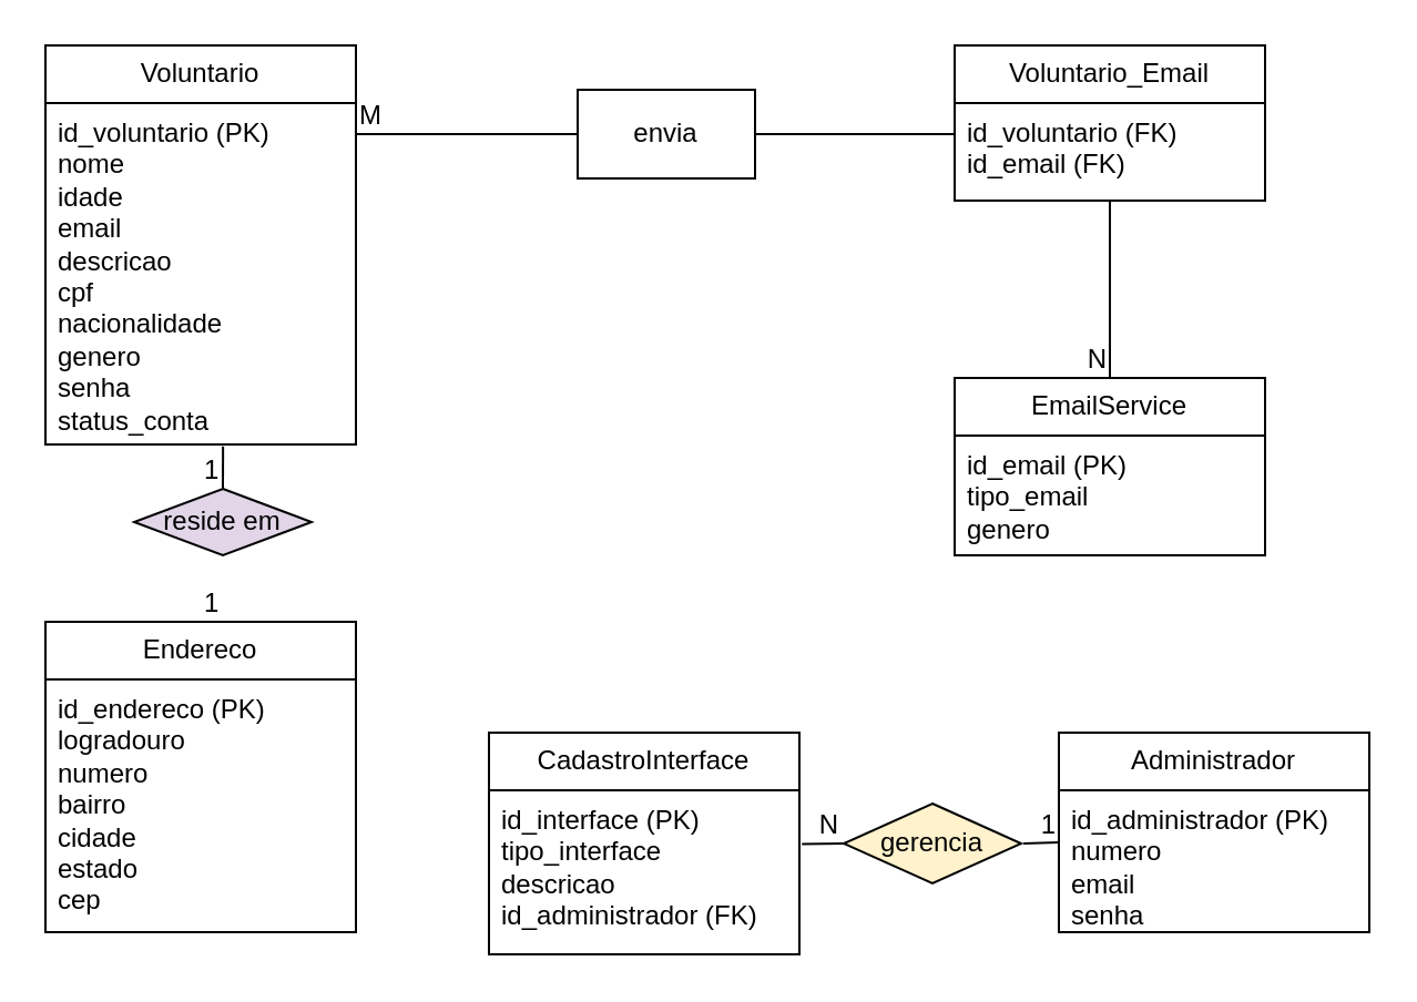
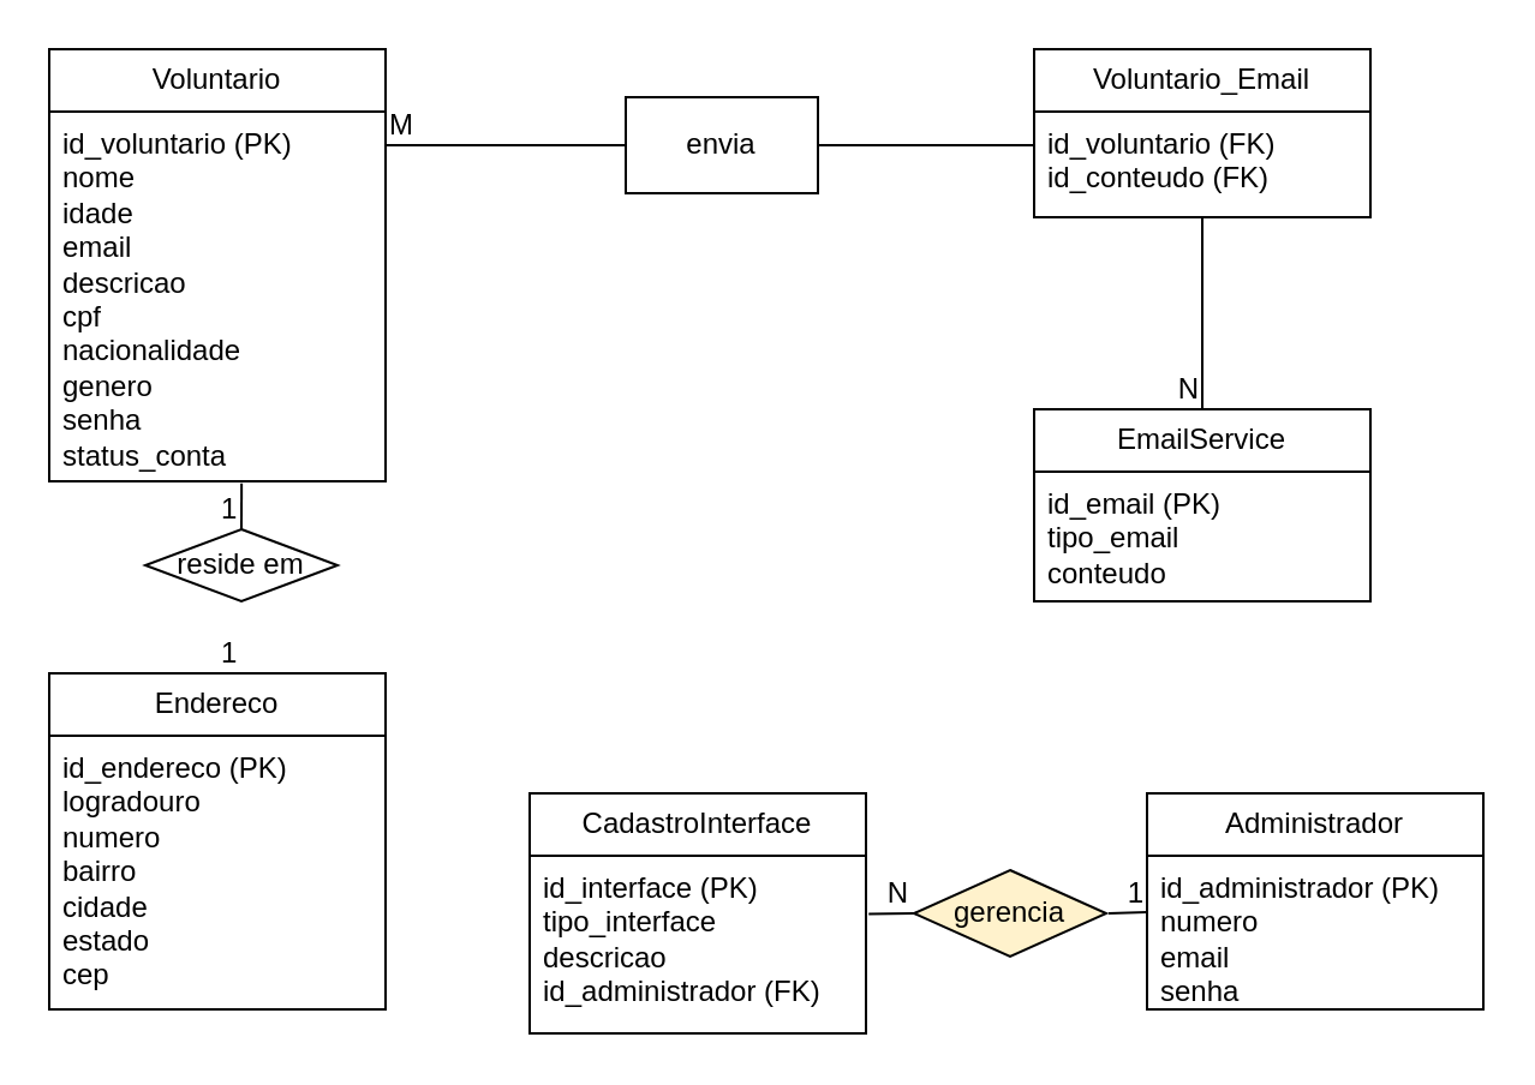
- <mxCell id="5" value="id_voluntario (FK)&lt;div&gt;id_email (FK)&lt;/div&gt;" style="text;strokeColor=none;fillColor=none;align=left;verticalAlign=top;spacingLeft=4;spacingRight=4;overflow=hidden;rotatable=0;points=[[0,0.5],[1,0.5]];portConstraint=eastwest;whiteSpace=wrap;html=1;" vertex="1" parent="4"><mxGeometry y="26" width="140" height="44" as="geometry" /></mxCell>
+ <mxCell id="5" value="id_voluntario (FK)&lt;div&gt;id_conteudo (FK)&lt;/div&gt;" style="text;strokeColor=none;fillColor=none;align=left;verticalAlign=top;spacingLeft=4;spacingRight=4;overflow=hidden;rotatable=0;points=[[0,0.5],[1,0.5]];portConstraint=eastwest;whiteSpace=wrap;html=1;" vertex="1" parent="4"><mxGeometry y="26" width="140" height="44" as="geometry" /></mxCell>
- <mxCell id="7" value="id_email (PK)&lt;div&gt;tipo_email&lt;/div&gt;&lt;div&gt;genero&lt;/div&gt;&lt;div&gt;&lt;br&gt;&lt;/div&gt;" style="text;strokeColor=none;fillColor=none;align=left;verticalAlign=top;spacingLeft=4;spacingRight=4;overflow=hidden;rotatable=0;points=[[0,0.5],[1,0.5]];portConstraint=eastwest;whiteSpace=wrap;html=1;" vertex="1" parent="6"><mxGeometry y="26" width="140" height="54" as="geometry" /></mxCell>
+ <mxCell id="7" value="id_email (PK)&lt;div&gt;tipo_email&lt;/div&gt;&lt;div&gt;conteudo&lt;/div&gt;&lt;div&gt;&lt;br&gt;&lt;/div&gt;" style="text;strokeColor=none;fillColor=none;align=left;verticalAlign=top;spacingLeft=4;spacingRight=4;overflow=hidden;rotatable=0;points=[[0,0.5],[1,0.5]];portConstraint=eastwest;whiteSpace=wrap;html=1;" vertex="1" parent="6"><mxGeometry y="26" width="140" height="54" as="geometry" /></mxCell>
- <mxCell id="21" value="reside em" style="rhombus;whiteSpace=wrap;html=1;fillColor=#e1d5e7;" vertex="1" parent="1"><mxGeometry x="60" y="220" width="80" height="30" as="geometry" /></mxCell>
+ <mxCell id="21" value="reside em" style="rhombus;whiteSpace=wrap;html=1;" vertex="1" parent="1"><mxGeometry x="60" y="220" width="80" height="30" as="geometry" /></mxCell>
